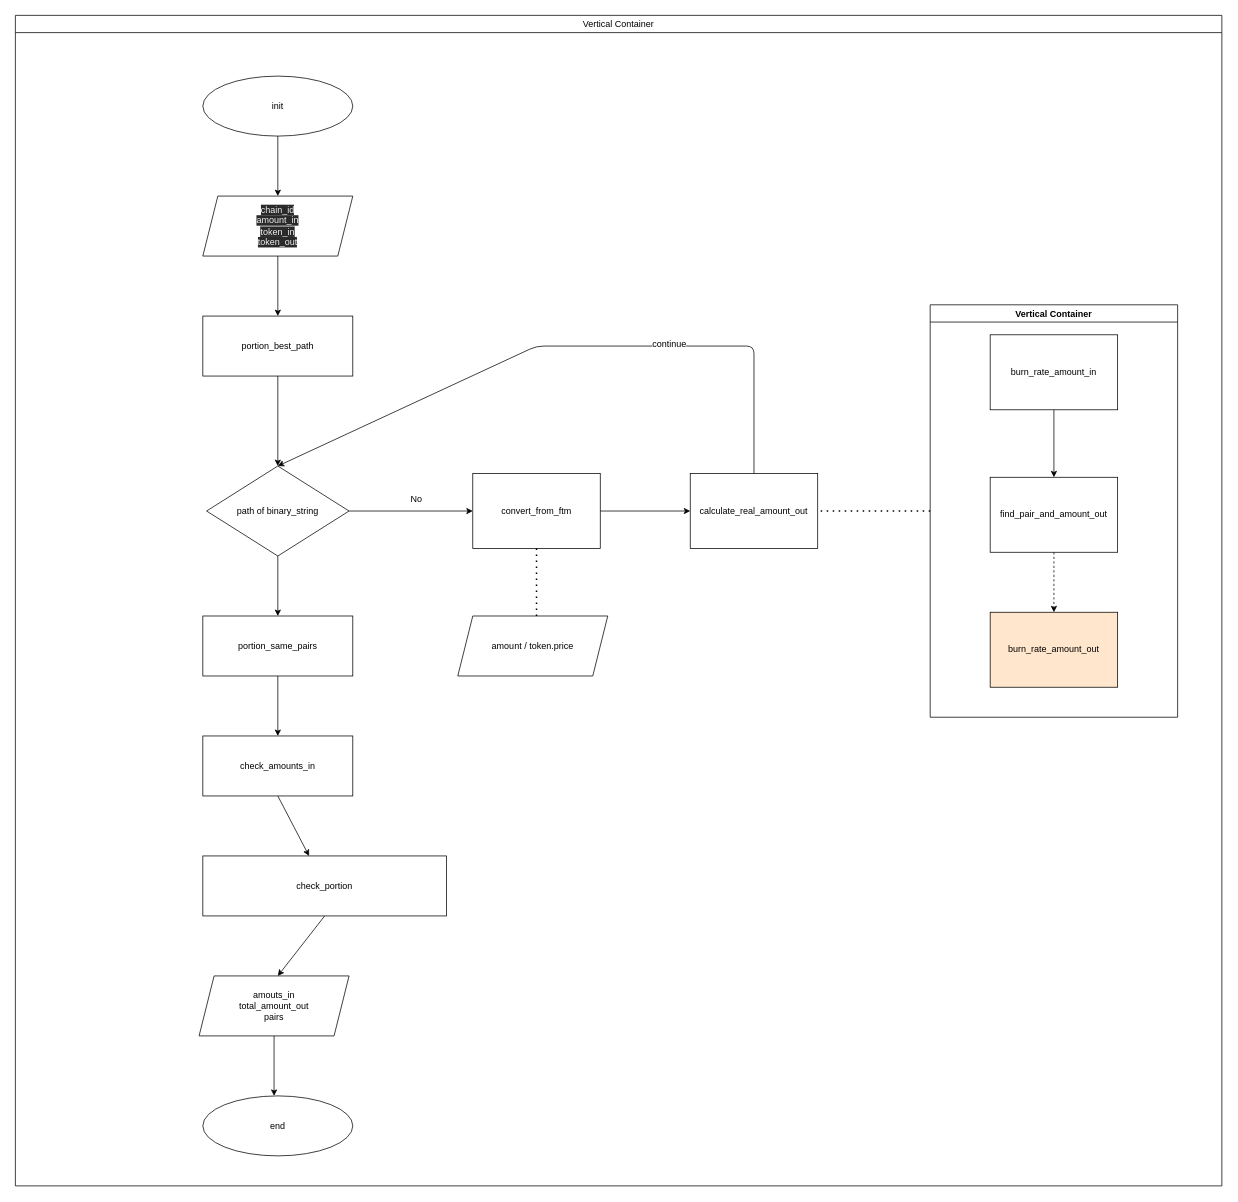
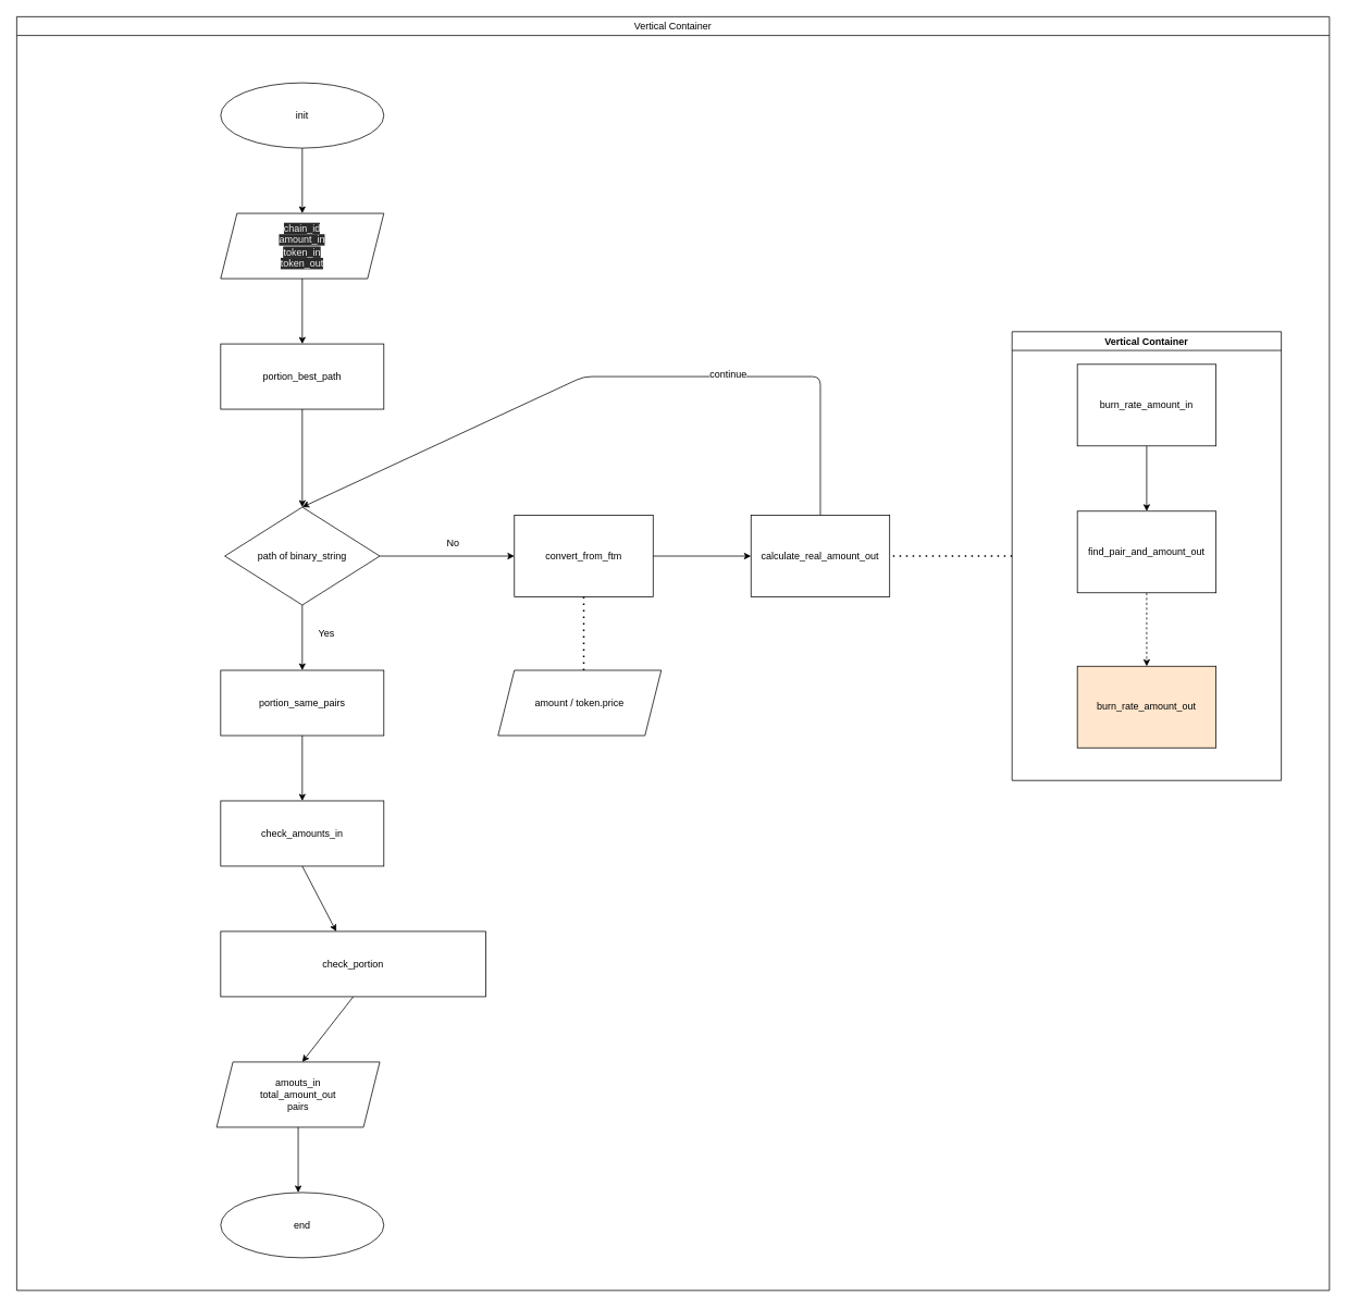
- <mxCell id="35" value="find_pair_and_amount_out" style="rounded=0;whiteSpace=wrap;html=1;" vertex="1" parent="31"><mxGeometry x="80" y="230" width="170" height="100" as="geometry" /></mxCell>
+ <mxCell id="35" value="find_pair_and_amount_out" style="rounded=0;whiteSpace=wrap;html=1;" vertex="1" parent="31"><mxGeometry x="80" y="220" width="170" height="100" as="geometry" /></mxCell>
+ <mxCell id="13" value="Yes" style="text;html=1;strokeColor=none;fillColor=none;align=center;verticalAlign=middle;whiteSpace=wrap;rounded=0;" vertex="1" parent="1"><mxGeometry x="370" y="761" width="60" height="30" as="geometry" /></mxCell>
